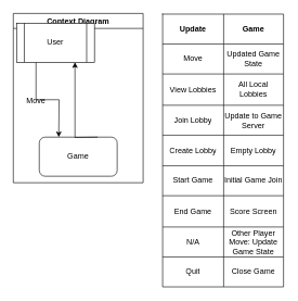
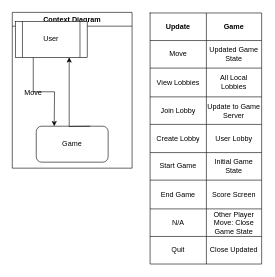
- <mxCell id="23" value="Empty Lobby" style="shape=partialRectangle;html=1;whiteSpace=wrap;connectable=0;strokeColor=inherit;overflow=hidden;fillColor=none;top=0;left=0;bottom=0;right=0;pointerEvents=1;" vertex="1" parent="21"><mxGeometry x="94" width="92" height="47" as="geometry"><mxRectangle width="92" height="47" as="alternateBounds" /></mxGeometry></mxCell>
+ <mxCell id="23" value="User Lobby" style="shape=partialRectangle;html=1;whiteSpace=wrap;connectable=0;strokeColor=inherit;overflow=hidden;fillColor=none;top=0;left=0;bottom=0;right=0;pointerEvents=1;" vertex="1" parent="21"><mxGeometry x="94" width="92" height="47" as="geometry"><mxRectangle width="92" height="47" as="alternateBounds" /></mxGeometry></mxCell>
- <mxCell id="26" value="Initial Game Join" style="shape=partialRectangle;html=1;whiteSpace=wrap;connectable=0;strokeColor=inherit;overflow=hidden;fillColor=none;top=0;left=0;bottom=0;right=0;pointerEvents=1;" vertex="1" parent="24"><mxGeometry x="94" width="92" height="46" as="geometry"><mxRectangle width="92" height="46" as="alternateBounds" /></mxGeometry></mxCell>
+ <mxCell id="26" value="Initial Game State" style="shape=partialRectangle;html=1;whiteSpace=wrap;connectable=0;strokeColor=inherit;overflow=hidden;fillColor=none;top=0;left=0;bottom=0;right=0;pointerEvents=1;" vertex="1" parent="24"><mxGeometry x="94" width="92" height="46" as="geometry"><mxRectangle width="92" height="46" as="alternateBounds" /></mxGeometry></mxCell>
- <mxCell id="32" value="Other Player Move: Update Game State" style="shape=partialRectangle;html=1;whiteSpace=wrap;connectable=0;strokeColor=inherit;overflow=hidden;fillColor=none;top=0;left=0;bottom=0;right=0;pointerEvents=1;" vertex="1" parent="30"><mxGeometry x="94" width="92" height="46" as="geometry"><mxRectangle width="92" height="46" as="alternateBounds" /></mxGeometry></mxCell>
+ <mxCell id="32" value="Other Player Move: Close Game State" style="shape=partialRectangle;html=1;whiteSpace=wrap;connectable=0;strokeColor=inherit;overflow=hidden;fillColor=none;top=0;left=0;bottom=0;right=0;pointerEvents=1;" vertex="1" parent="30"><mxGeometry x="94" width="92" height="46" as="geometry"><mxRectangle width="92" height="46" as="alternateBounds" /></mxGeometry></mxCell>
- <mxCell id="35" value="Close Game" style="shape=partialRectangle;html=1;whiteSpace=wrap;connectable=0;strokeColor=inherit;overflow=hidden;fillColor=none;top=0;left=0;bottom=0;right=0;pointerEvents=1;" vertex="1" parent="33"><mxGeometry x="94" width="92" height="46" as="geometry"><mxRectangle width="92" height="46" as="alternateBounds" /></mxGeometry></mxCell>
+ <mxCell id="35" value="Close Updated" style="shape=partialRectangle;html=1;whiteSpace=wrap;connectable=0;strokeColor=inherit;overflow=hidden;fillColor=none;top=0;left=0;bottom=0;right=0;pointerEvents=1;" vertex="1" parent="33"><mxGeometry x="94" width="92" height="46" as="geometry"><mxRectangle width="92" height="46" as="alternateBounds" /></mxGeometry></mxCell>
